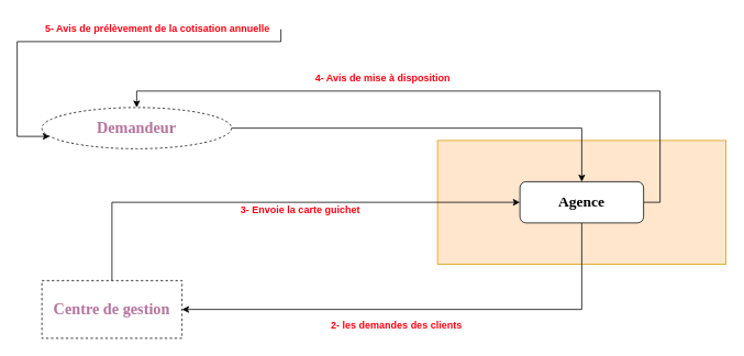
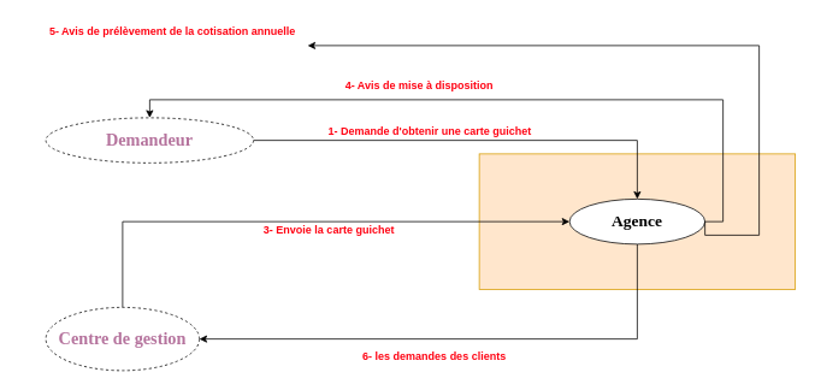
- <mxCell id="6" style="edgeStyle=orthogonalEdgeStyle;rounded=0;orthogonalLoop=1;jettySize=auto;html=1;exitX=1;exitY=0.5;exitDx=0;exitDy=0;" edge="1" parent="1" source="16" target="3"><mxGeometry relative="1" as="geometry"><Array as="points"><mxPoint x="20" y="50" /><mxPoint x="20" y="165" /></Array></mxGeometry></mxCell>
+ <mxCell id="11" value="&lt;b&gt;&lt;font color=&quot;#ff0011&quot;&gt;1- Demande d'obtenir une carte guichet&lt;/font&gt;&lt;/b&gt;" style="text;html=1;align=center;verticalAlign=middle;resizable=0;points=[];autosize=1;strokeColor=none;fillColor=none;" vertex="1" parent="1"><mxGeometry x="350" y="130" width="250" height="30" as="geometry" /></mxCell>
+ <mxCell id="15" value="" style="edgeStyle=orthogonalEdgeStyle;rounded=0;orthogonalLoop=1;jettySize=auto;html=1;exitX=1;exitY=0.5;exitDx=0;exitDy=0;" edge="1" parent="1" source="7" target="16"><mxGeometry relative="1" as="geometry"><mxPoint x="780" y="245" as="sourcePoint" /><mxPoint x="50" y="165" as="targetPoint" /><Array as="points"><mxPoint x="780" y="260" /><mxPoint x="840" y="260" /><mxPoint x="840" y="50" /></Array></mxGeometry></mxCell>
- <mxCell id="7" value="&lt;b&gt;&lt;font style=&quot;font-size: 18px;&quot; face=&quot;Times New Roman&quot;&gt;Agence&lt;/font&gt;&lt;/b&gt;" style="whiteSpace=wrap;html=1;rounded=1;" vertex="1" parent="1"><mxGeometry x="630" y="220" width="150" height="50" as="geometry" /></mxCell>
+ <mxCell id="7" value="&lt;b&gt;&lt;font style=&quot;font-size: 18px;&quot; face=&quot;Times New Roman&quot;&gt;Agence&lt;/font&gt;&lt;/b&gt;" style="ellipse;whiteSpace=wrap;html=1;" vertex="1" parent="1"><mxGeometry x="630" y="220" width="150" height="50" as="geometry" /></mxCell>
- <mxCell id="9" value="&lt;font face=&quot;Times New Roman&quot; color=&quot;#b5739d&quot;&gt;&lt;span style=&quot;font-size: 19px;&quot;&gt;&lt;b&gt;Centre de gestion&lt;/b&gt;&lt;/span&gt;&lt;/font&gt;" style="whiteSpace=wrap;html=1;dashed=1;rounded=0;" vertex="1" parent="1"><mxGeometry x="50" y="340" width="170" height="70" as="geometry" /></mxCell>
+ <mxCell id="9" value="&lt;font face=&quot;Times New Roman&quot; color=&quot;#b5739d&quot;&gt;&lt;span style=&quot;font-size: 19px;&quot;&gt;&lt;b&gt;Centre de gestion&lt;/b&gt;&lt;/span&gt;&lt;/font&gt;" style="ellipse;whiteSpace=wrap;html=1;dashed=1;" vertex="1" parent="1"><mxGeometry x="50" y="340" width="170" height="70" as="geometry" /></mxCell>
- <mxCell id="12" value="&lt;b&gt;&lt;font color=&quot;#ff0011&quot;&gt;2- les demandes des clients&lt;/font&gt;&lt;/b&gt;" style="text;html=1;align=center;verticalAlign=middle;resizable=0;points=[];autosize=1;strokeColor=none;fillColor=none;" vertex="1" parent="1"><mxGeometry x="390" y="380" width="180" height="30" as="geometry" /></mxCell>
+ <mxCell id="12" value="&lt;b&gt;&lt;font color=&quot;#ff0011&quot;&gt;6- les demandes des clients&lt;/font&gt;&lt;/b&gt;" style="text;html=1;align=center;verticalAlign=middle;resizable=0;points=[];autosize=1;strokeColor=none;fillColor=none;" vertex="1" parent="1"><mxGeometry x="390" y="380" width="180" height="30" as="geometry" /></mxCell>
